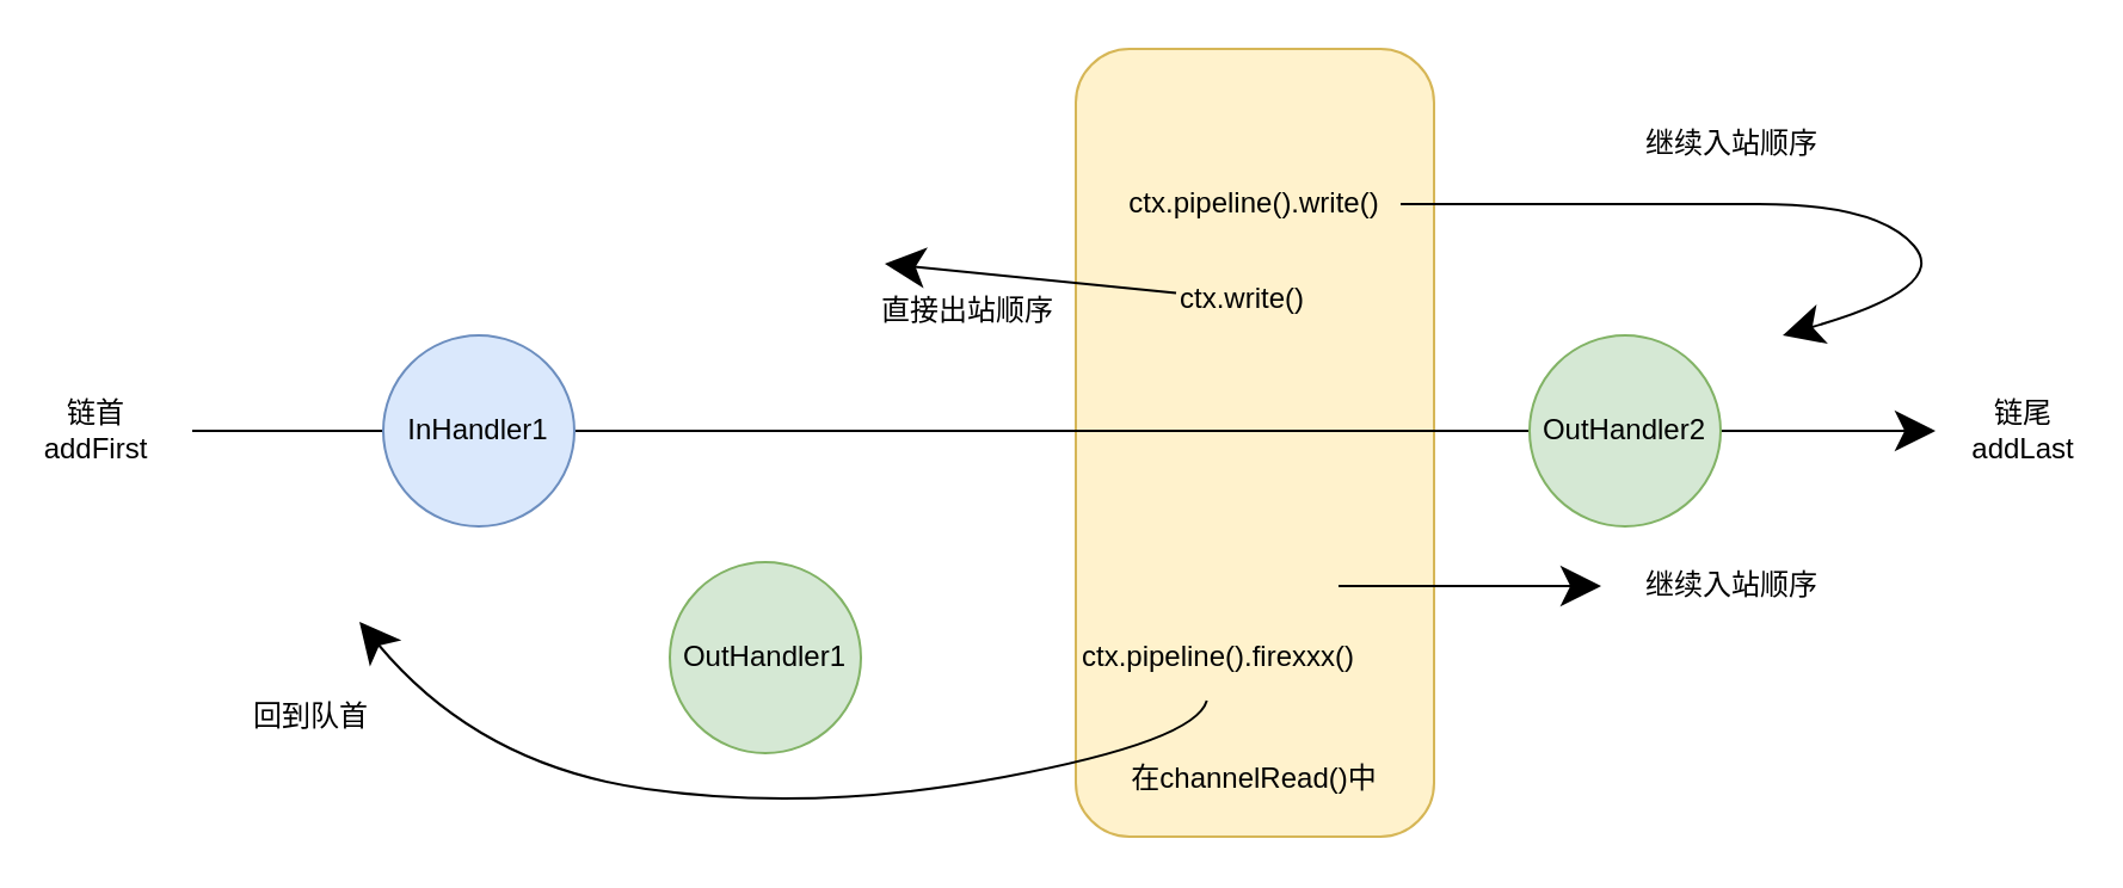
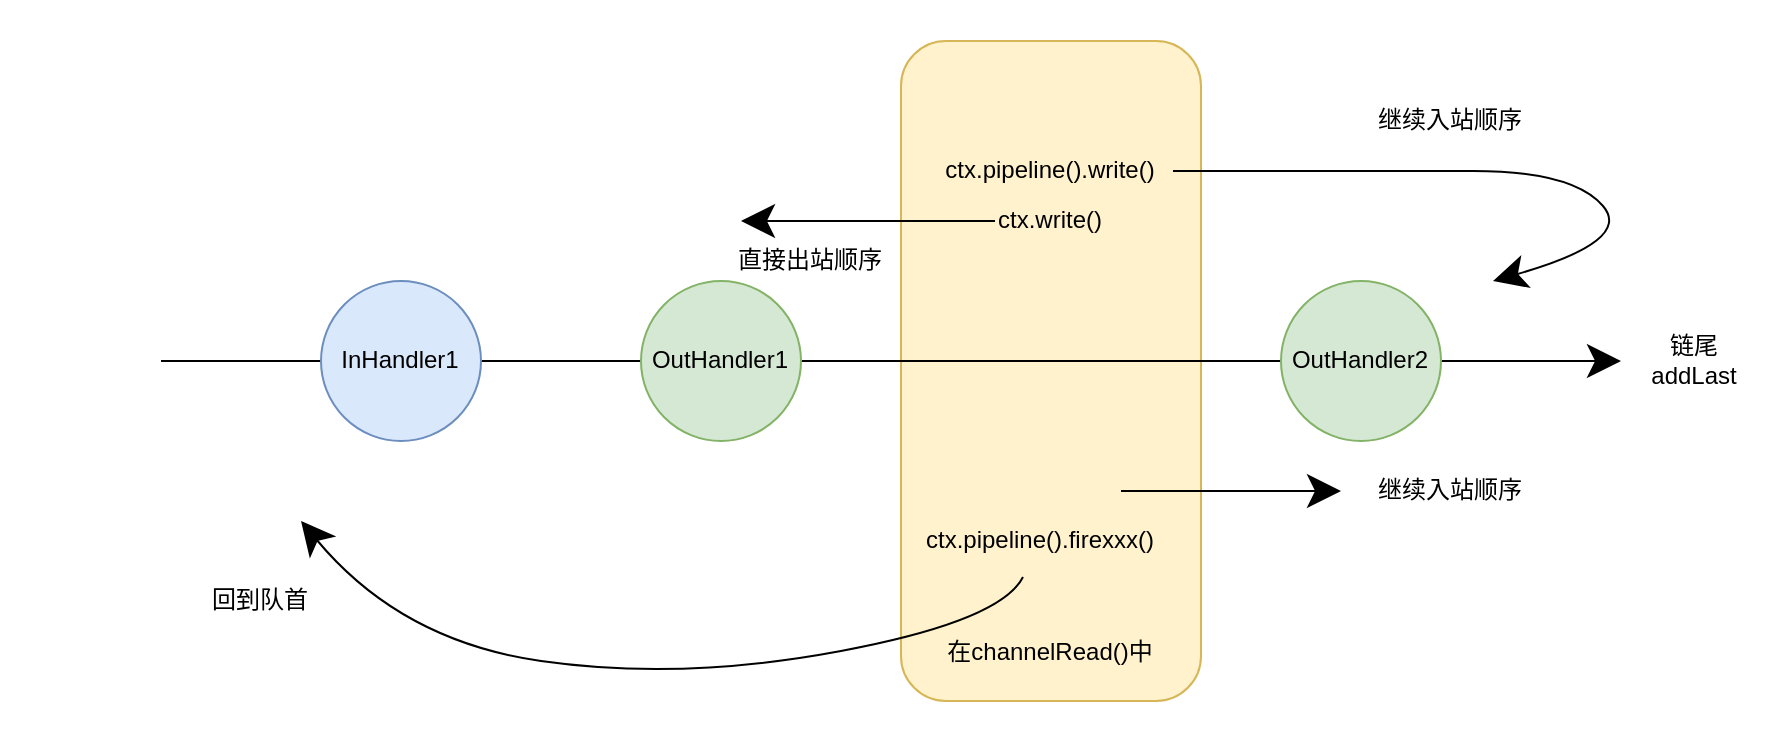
- <mxCell id="17" value="ctx.write()" style="text;html=1;strokeColor=none;fillColor=none;align=center;verticalAlign=middle;whiteSpace=wrap;rounded=0;hachureGap=4;pointerEvents=0;" vertex="1" parent="1"><mxGeometry x="500" y="115" width="40" height="20" as="geometry" /></mxCell>
+ <mxCell id="17" value="ctx.write()" style="text;html=1;strokeColor=none;fillColor=none;align=center;verticalAlign=middle;whiteSpace=wrap;rounded=0;hachureGap=4;pointerEvents=0;" vertex="1" parent="1"><mxGeometry x="505" y="100" width="40" height="20" as="geometry" /></mxCell>
- <mxCell id="7" value="链首addFirst" style="text;html=1;strokeColor=none;fillColor=none;align=center;verticalAlign=middle;whiteSpace=wrap;rounded=0;hachureGap=4;pointerEvents=0;" vertex="1" parent="1"><mxGeometry x="20" y="170" width="40" height="20" as="geometry" /></mxCell>
- <mxCell id="5" value="OutHandler1" style="ellipse;whiteSpace=wrap;html=1;hachureGap=4;pointerEvents=0;fillColor=#d5e8d4;strokeColor=#82b366;" vertex="1" parent="1"><mxGeometry x="280" y="235" width="80" height="80" as="geometry" /></mxCell>
+ <mxCell id="5" value="OutHandler1" style="ellipse;whiteSpace=wrap;html=1;hachureGap=4;pointerEvents=0;fillColor=#d5e8d4;strokeColor=#82b366;" vertex="1" parent="1"><mxGeometry x="320" y="140" width="80" height="80" as="geometry" /></mxCell>
- <mxCell id="10" value="ctx.pipeline().firexxx()" style="text;html=1;strokeColor=none;fillColor=none;align=center;verticalAlign=middle;whiteSpace=wrap;rounded=0;hachureGap=4;pointerEvents=0;" vertex="1" parent="1"><mxGeometry x="490" y="265" width="40" height="20" as="geometry" /></mxCell>
+ <mxCell id="10" value="ctx.pipeline().firexxx()" style="text;html=1;strokeColor=none;fillColor=none;align=center;verticalAlign=middle;whiteSpace=wrap;rounded=0;hachureGap=4;pointerEvents=0;" vertex="1" parent="1"><mxGeometry x="500" y="260" width="40" height="20" as="geometry" /></mxCell>
